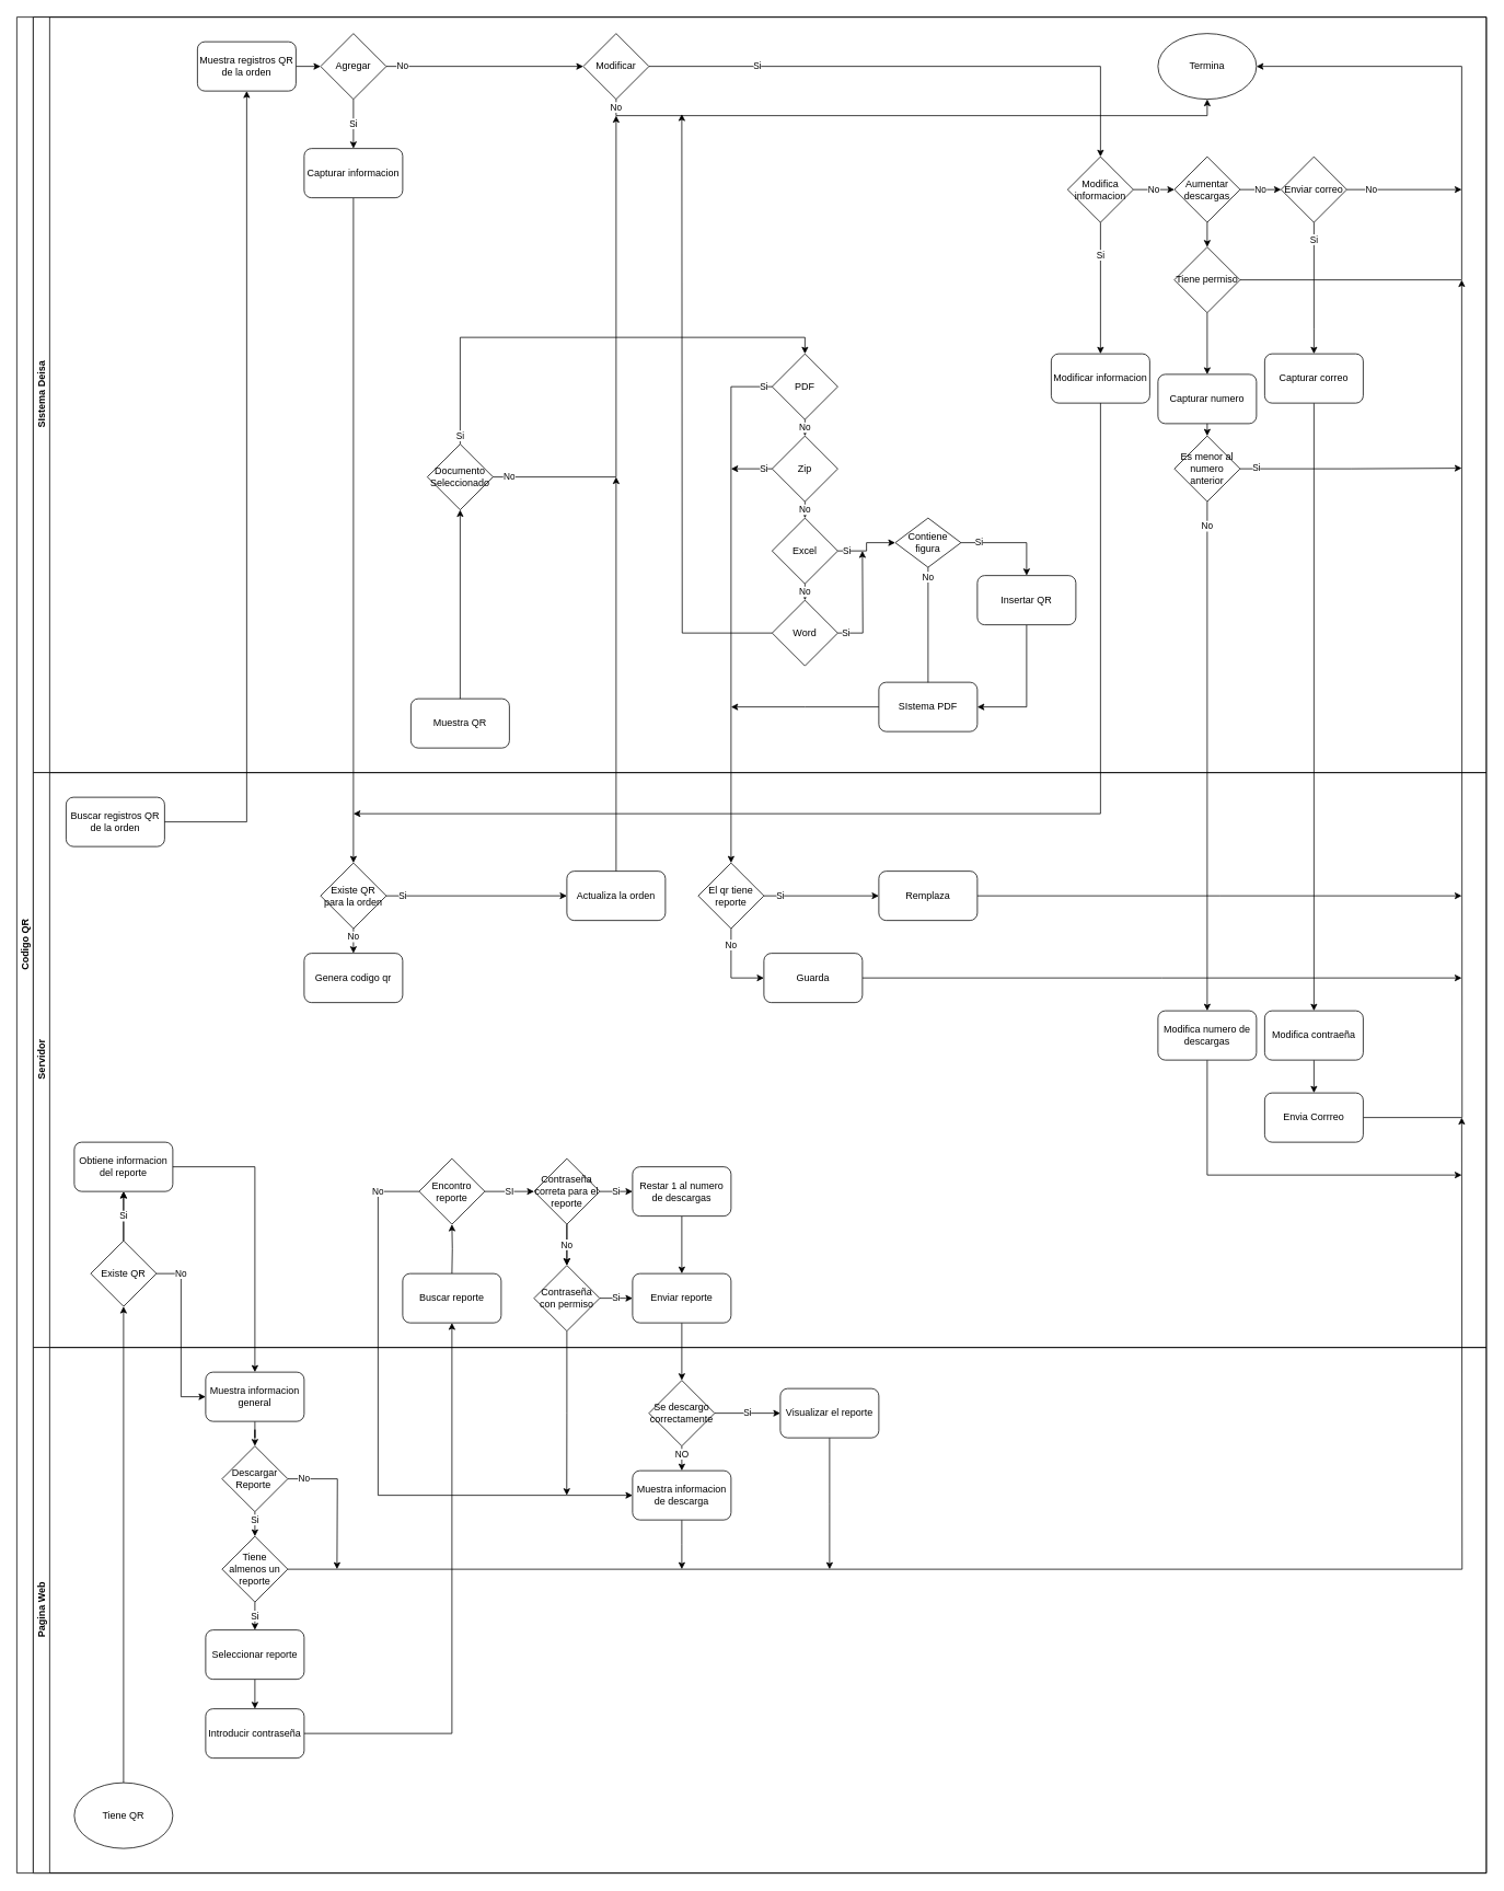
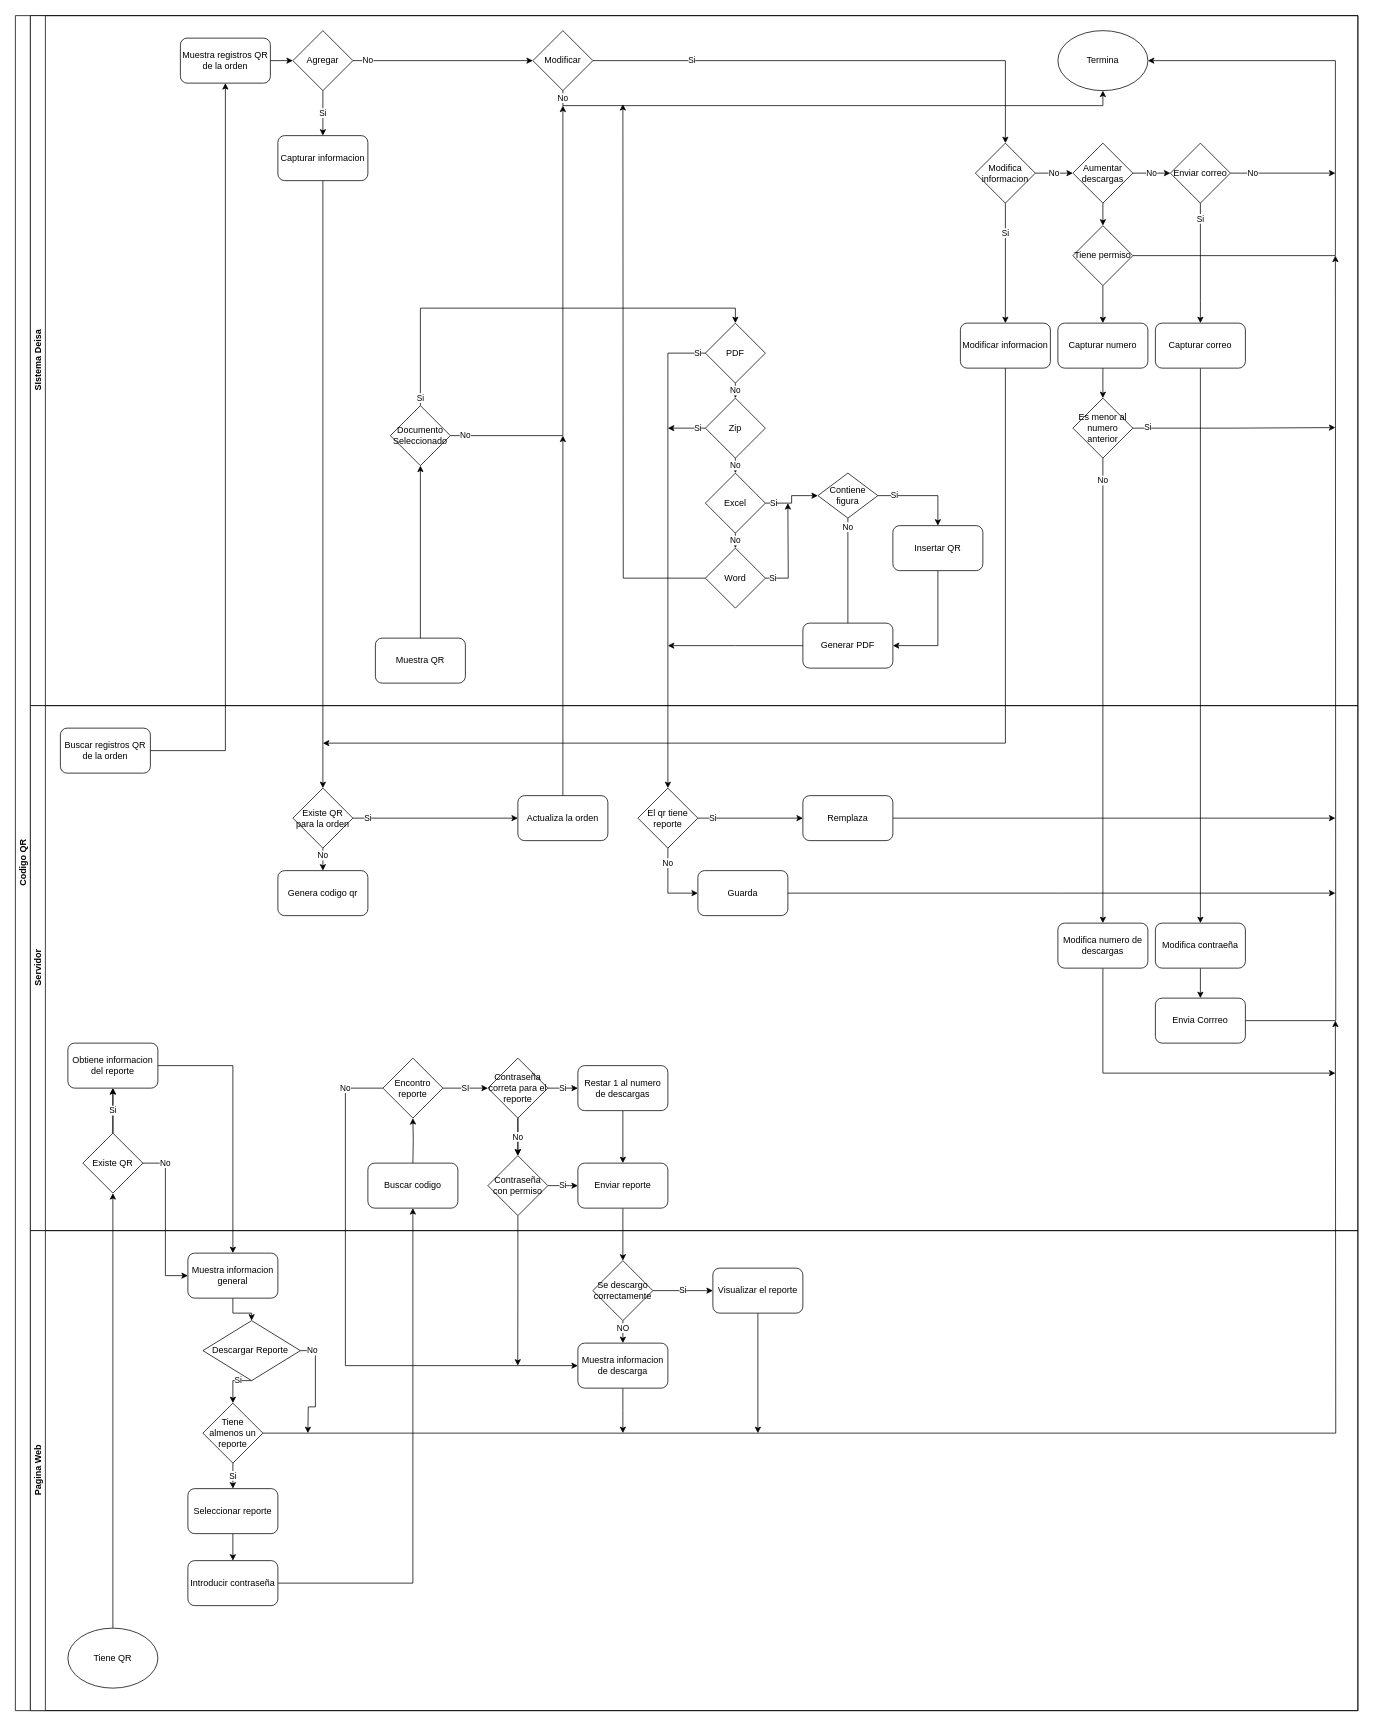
- <mxCell id="41" value="Capturar numero" style="rounded=1;whiteSpace=wrap;html=1;" vertex="1" parent="7"><mxGeometry x="1370" y="435" width="120" height="60" as="geometry" /></mxCell>
+ <mxCell id="41" value="Capturar numero" style="rounded=1;whiteSpace=wrap;html=1;" vertex="1" parent="7"><mxGeometry x="1370" y="410" width="120" height="60" as="geometry" /></mxCell>
- <mxCell id="55" value="SIstema PDF" style="rounded=1;whiteSpace=wrap;html=1;" vertex="1" parent="7"><mxGeometry x="1030" y="810" width="120" height="60" as="geometry" /></mxCell>
+ <mxCell id="55" value="Generar PDF" style="rounded=1;whiteSpace=wrap;html=1;" vertex="1" parent="7"><mxGeometry x="1030" y="810" width="120" height="60" as="geometry" /></mxCell>
- <mxCell id="81" value="Buscar reporte" style="rounded=1;whiteSpace=wrap;html=1;" vertex="1" parent="60"><mxGeometry x="450" y="610" width="120" height="60" as="geometry" /></mxCell>
+ <mxCell id="81" value="Buscar codigo" style="rounded=1;whiteSpace=wrap;html=1;" vertex="1" parent="60"><mxGeometry x="450" y="610" width="120" height="60" as="geometry" /></mxCell>
- <mxCell id="115" value="Descargar Reporte&amp;nbsp;" style="rhombus;whiteSpace=wrap;html=1;" vertex="1" parent="99"><mxGeometry x="230" y="120" width="80" height="80" as="geometry" /></mxCell>
+ <mxCell id="115" value="Descargar Reporte&amp;nbsp;" style="rhombus;whiteSpace=wrap;html=1;" vertex="1" parent="99"><mxGeometry x="230" y="120" width="130" height="80" as="geometry" /></mxCell>
